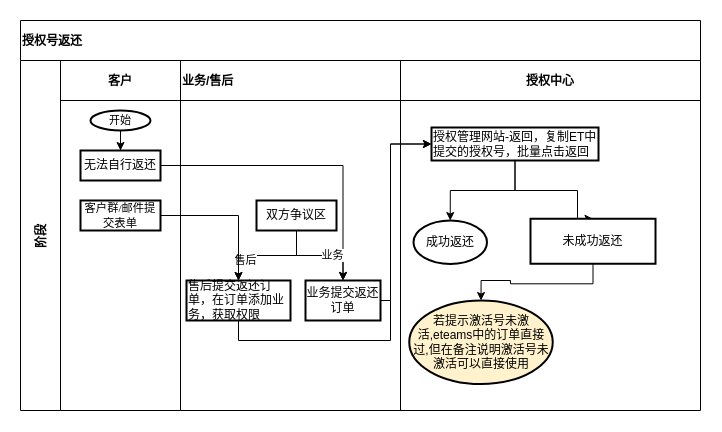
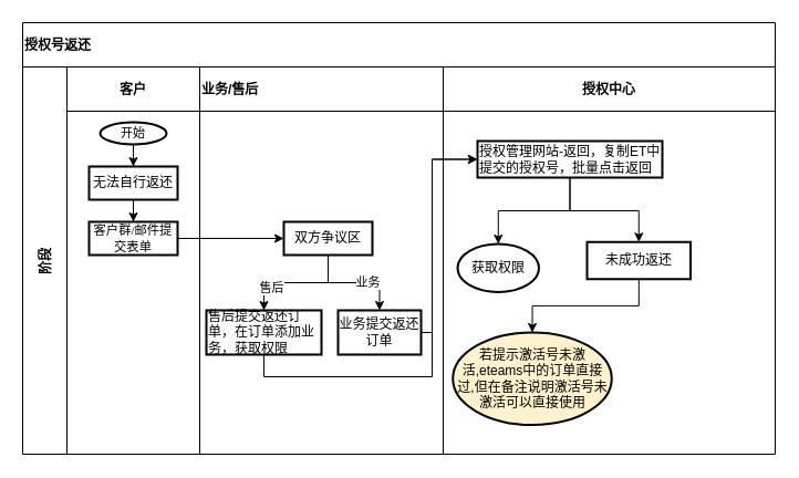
- <mxCell id="9" value="" style="edgeStyle=orthogonalEdgeStyle;rounded=0;orthogonalLoop=1;jettySize=auto;html=1;fontSize=11;" parent="4" source="7" target="15" edge="1"><mxGeometry relative="1" as="geometry" /></mxCell>
+ <mxCell id="9" value="" style="edgeStyle=orthogonalEdgeStyle;rounded=0;orthogonalLoop=1;jettySize=auto;html=1;fontSize=11;" parent="4" source="7" target="8" edge="1"><mxGeometry relative="1" as="geometry" /></mxCell>
- <mxCell id="26" value="" style="edgeStyle=orthogonalEdgeStyle;rounded=0;orthogonalLoop=1;jettySize=auto;html=1;fontSize=11;" parent="3" source="8" target="14" edge="1"><mxGeometry relative="1" as="geometry" /></mxCell>
+ <mxCell id="26" value="" style="edgeStyle=orthogonalEdgeStyle;rounded=0;orthogonalLoop=1;jettySize=auto;html=1;fontSize=11;" parent="3" source="8" target="13" edge="1"><mxGeometry relative="1" as="geometry" /></mxCell>
- <mxCell id="25" value="未成功返还" style="whiteSpace=wrap;html=1;align=center;strokeWidth=2;" parent="18" vertex="1"><mxGeometry x="130" y="158.25" width="125" height="45" as="geometry" /></mxCell>
+ <mxCell id="25" value="未成功返还" style="whiteSpace=wrap;html=1;align=center;strokeWidth=2;" parent="18" vertex="1"><mxGeometry x="130" y="158.25" width="93.5" height="33.5" as="geometry" /></mxCell>
- <mxCell id="21" value="成功返还" style="ellipse;whiteSpace=wrap;html=1;align=center;strokeWidth=2;" parent="18" vertex="1"><mxGeometry x="13" y="160" width="73.5" height="43.5" as="geometry" /></mxCell>
+ <mxCell id="21" value="获取权限" style="ellipse;whiteSpace=wrap;html=1;align=center;strokeWidth=2;" parent="18" vertex="1"><mxGeometry x="13" y="160" width="73.5" height="43.5" as="geometry" /></mxCell>
